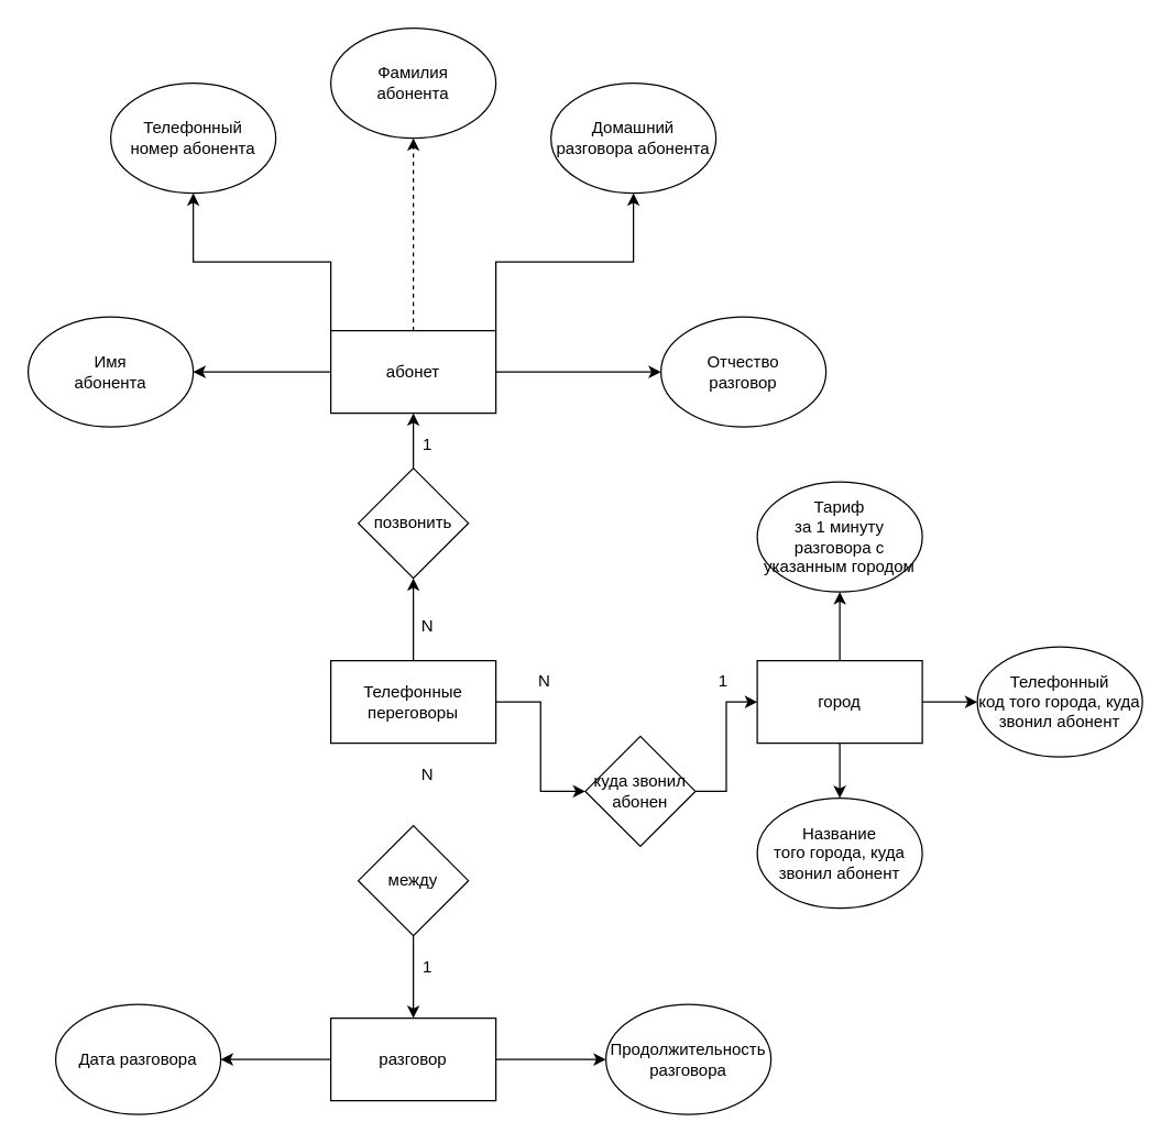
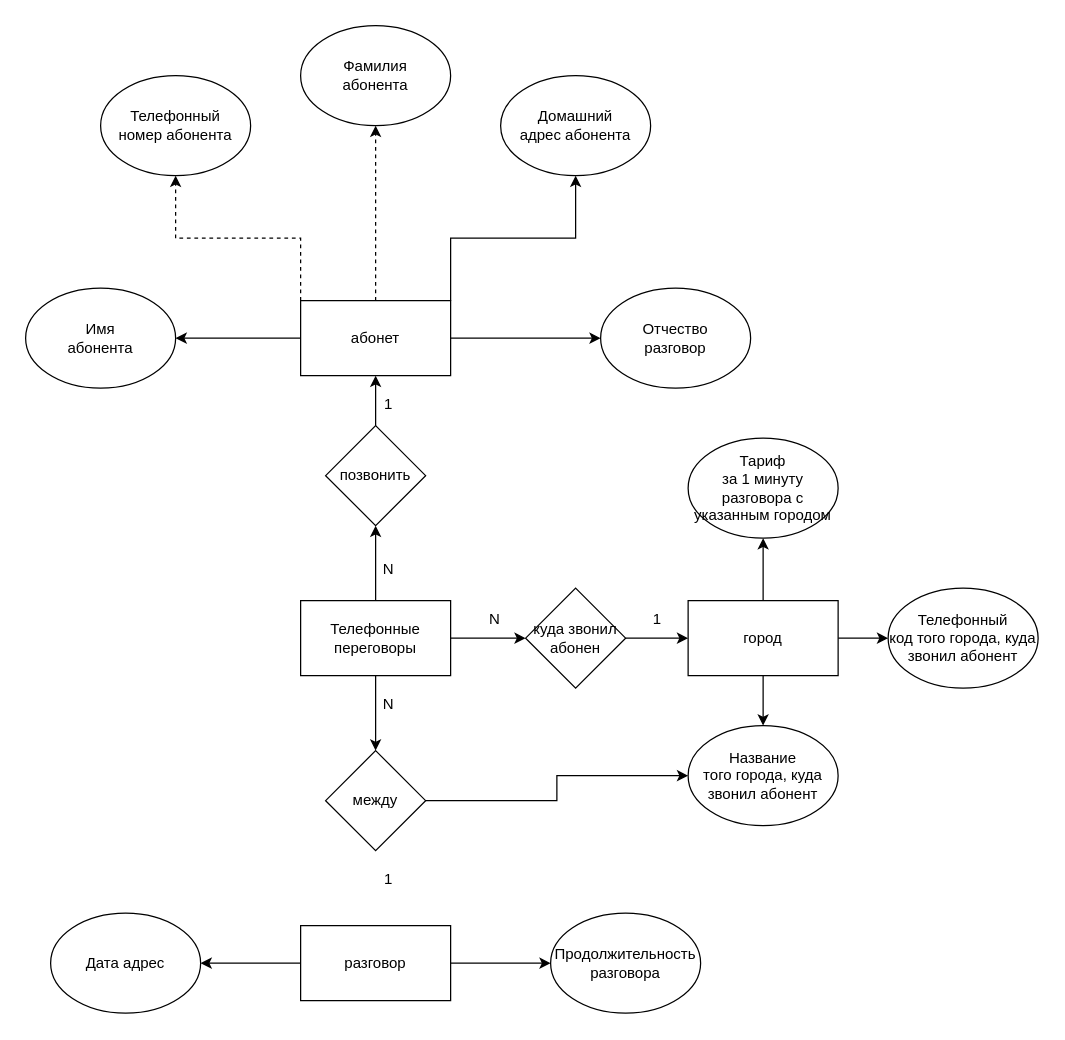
- <mxCell id="32" value="Домашний&lt;br/&gt;разговора абонента" style="ellipse;whiteSpace=wrap;html=1;" vertex="1" parent="1"><mxGeometry x="400" y="60" width="120" height="80" as="geometry" /></mxCell>
+ <mxCell id="32" value="Домашний&lt;br/&gt;адрес абонента" style="ellipse;whiteSpace=wrap;html=1;" vertex="1" parent="1"><mxGeometry x="400" y="60" width="120" height="80" as="geometry" /></mxCell>
- <mxCell id="14" style="edgeStyle=orthogonalEdgeStyle;rounded=0;orthogonalLoop=1;jettySize=auto;html=1;exitX=0;exitY=0;exitDx=0;exitDy=0;" edge="1" parent="1" source="16" target="23"><mxGeometry relative="1" as="geometry" /></mxCell>
+ <mxCell id="14" style="edgeStyle=orthogonalEdgeStyle;rounded=0;orthogonalLoop=1;jettySize=auto;html=1;exitX=0;exitY=0;exitDx=0;exitDy=0;dashed=1;" edge="1" parent="1" source="16" target="23"><mxGeometry relative="1" as="geometry" /></mxCell>
+ <mxCell id="2" value="" style="edgeStyle=orthogonalEdgeStyle;rounded=0;orthogonalLoop=1;jettySize=auto;html=1;" edge="1" parent="1" source="5" target="7"><mxGeometry relative="1" as="geometry" /></mxCell>
- <mxCell id="36" value="куда звонил абонен" style="rhombus;whiteSpace=wrap;html=1;" vertex="1" parent="1"><mxGeometry x="425" y="535" width="80" height="80" as="geometry" /></mxCell>
+ <mxCell id="36" value="куда звонил абонен" style="rhombus;whiteSpace=wrap;html=1;" vertex="1" parent="1"><mxGeometry x="420" y="470" width="80" height="80" as="geometry" /></mxCell>
- <mxCell id="6" value="" style="edgeStyle=orthogonalEdgeStyle;rounded=0;orthogonalLoop=1;jettySize=auto;html=1;" edge="1" parent="1" source="7" target="19"><mxGeometry relative="1" as="geometry" /></mxCell>
+ <mxCell id="6" value="" style="edgeStyle=orthogonalEdgeStyle;rounded=0;orthogonalLoop=1;jettySize=auto;html=1;" edge="1" parent="1" source="7" target="27"><mxGeometry relative="1" as="geometry" /></mxCell>
- <mxCell id="25" value="Дата разговора" style="ellipse;whiteSpace=wrap;html=1;" vertex="1" parent="1"><mxGeometry x="40" y="730" width="120" height="80" as="geometry" /></mxCell>
+ <mxCell id="25" value="Дата адрес" style="ellipse;whiteSpace=wrap;html=1;" vertex="1" parent="1"><mxGeometry x="40" y="730" width="120" height="80" as="geometry" /></mxCell>
